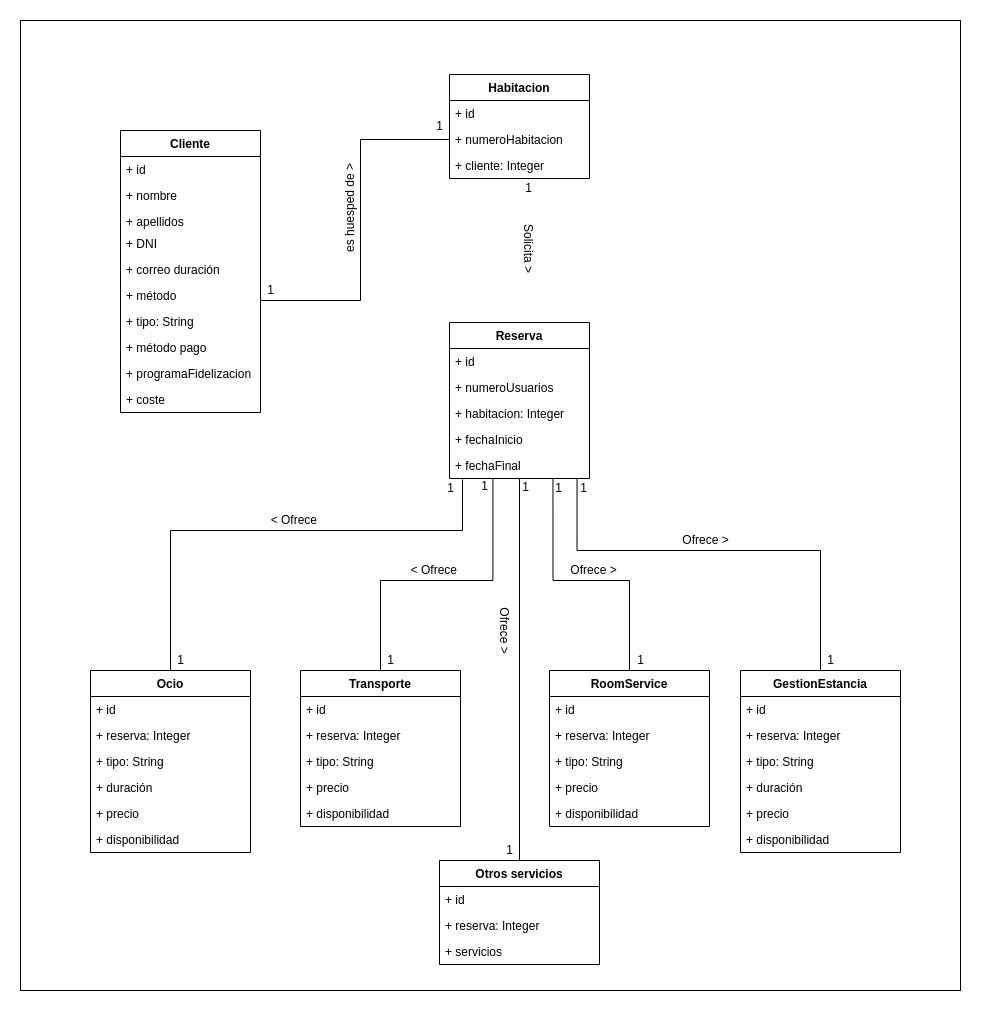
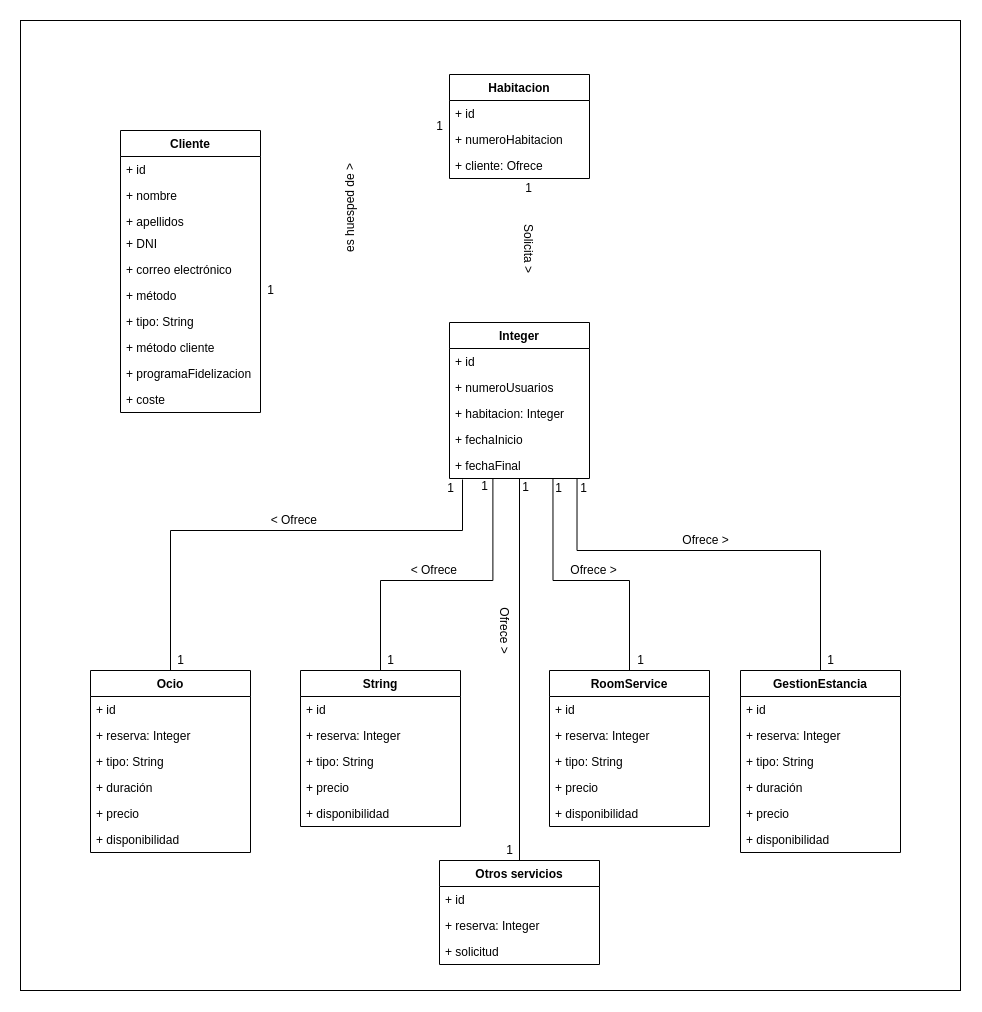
- <mxCell id="72" value="+ cliente: Integer" style="text;strokeColor=none;fillColor=none;align=left;verticalAlign=top;spacingLeft=4;spacingRight=4;overflow=hidden;rotatable=0;points=[[0,0.5],[1,0.5]];portConstraint=eastwest;" parent="69" vertex="1"><mxGeometry y="78" width="140" height="26" as="geometry" /></mxCell>
+ <mxCell id="72" value="+ cliente: Ofrece" style="text;strokeColor=none;fillColor=none;align=left;verticalAlign=top;spacingLeft=4;spacingRight=4;overflow=hidden;rotatable=0;points=[[0,0.5],[1,0.5]];portConstraint=eastwest;" parent="69" vertex="1"><mxGeometry y="78" width="140" height="26" as="geometry" /></mxCell>
- <mxCell id="3" style="edgeStyle=orthogonalEdgeStyle;rounded=0;orthogonalLoop=1;jettySize=auto;html=1;entryX=0;entryY=0.5;entryDx=0;entryDy=0;endArrow=none;endFill=0;" parent="1" source="4" target="71" edge="1"><mxGeometry relative="1" as="geometry"><Array as="points"><mxPoint x="360" y="300" /><mxPoint x="360" y="139" /></Array></mxGeometry></mxCell>
- <mxCell id="9" value="+ correo duración" style="text;strokeColor=none;fillColor=none;align=left;verticalAlign=top;spacingLeft=4;spacingRight=4;overflow=hidden;rotatable=0;points=[[0,0.5],[1,0.5]];portConstraint=eastwest;" parent="4" vertex="1"><mxGeometry y="126" width="140" height="26" as="geometry" /></mxCell>
+ <mxCell id="9" value="+ correo electrónico" style="text;strokeColor=none;fillColor=none;align=left;verticalAlign=top;spacingLeft=4;spacingRight=4;overflow=hidden;rotatable=0;points=[[0,0.5],[1,0.5]];portConstraint=eastwest;" parent="4" vertex="1"><mxGeometry y="126" width="140" height="26" as="geometry" /></mxCell>
- <mxCell id="15" value="Reserva" style="swimlane;fontStyle=1;childLayout=stackLayout;horizontal=1;startSize=26;fillColor=none;horizontalStack=0;resizeParent=1;resizeParentMax=0;resizeLast=0;collapsible=1;marginBottom=0;" parent="1" vertex="1"><mxGeometry x="449" y="322" width="140" height="156" as="geometry" /></mxCell>
+ <mxCell id="15" value="Integer" style="swimlane;fontStyle=1;childLayout=stackLayout;horizontal=1;startSize=26;fillColor=none;horizontalStack=0;resizeParent=1;resizeParentMax=0;resizeLast=0;collapsible=1;marginBottom=0;" parent="1" vertex="1"><mxGeometry x="449" y="322" width="140" height="156" as="geometry" /></mxCell>
- <mxCell id="12" value="+ método pago" style="text;strokeColor=none;fillColor=none;align=left;verticalAlign=top;spacingLeft=4;spacingRight=4;overflow=hidden;rotatable=0;points=[[0,0.5],[1,0.5]];portConstraint=eastwest;" parent="4" vertex="1"><mxGeometry y="204" width="140" height="26" as="geometry" /></mxCell>
+ <mxCell id="12" value="+ método cliente" style="text;strokeColor=none;fillColor=none;align=left;verticalAlign=top;spacingLeft=4;spacingRight=4;overflow=hidden;rotatable=0;points=[[0,0.5],[1,0.5]];portConstraint=eastwest;" parent="4" vertex="1"><mxGeometry y="204" width="140" height="26" as="geometry" /></mxCell>
- <mxCell id="28" value="Transporte" style="swimlane;fontStyle=1;align=center;verticalAlign=top;childLayout=stackLayout;horizontal=1;startSize=26;horizontalStack=0;resizeParent=1;resizeParentMax=0;resizeLast=0;collapsible=1;marginBottom=0;" parent="1" vertex="1"><mxGeometry x="300" y="670" width="160" height="156" as="geometry" /></mxCell>
+ <mxCell id="28" value="String" style="swimlane;fontStyle=1;align=center;verticalAlign=top;childLayout=stackLayout;horizontal=1;startSize=26;horizontalStack=0;resizeParent=1;resizeParentMax=0;resizeLast=0;collapsible=1;marginBottom=0;" parent="1" vertex="1"><mxGeometry x="300" y="670" width="160" height="156" as="geometry" /></mxCell>
- <mxCell id="66" value="+ servicios" style="text;strokeColor=none;fillColor=none;align=left;verticalAlign=top;spacingLeft=4;spacingRight=4;overflow=hidden;rotatable=0;points=[[0,0.5],[1,0.5]];portConstraint=eastwest;" parent="63" vertex="1"><mxGeometry y="78" width="160" height="26" as="geometry" /></mxCell>
+ <mxCell id="66" value="+ solicitud" style="text;strokeColor=none;fillColor=none;align=left;verticalAlign=top;spacingLeft=4;spacingRight=4;overflow=hidden;rotatable=0;points=[[0,0.5],[1,0.5]];portConstraint=eastwest;" parent="63" vertex="1"><mxGeometry y="78" width="160" height="26" as="geometry" /></mxCell>
